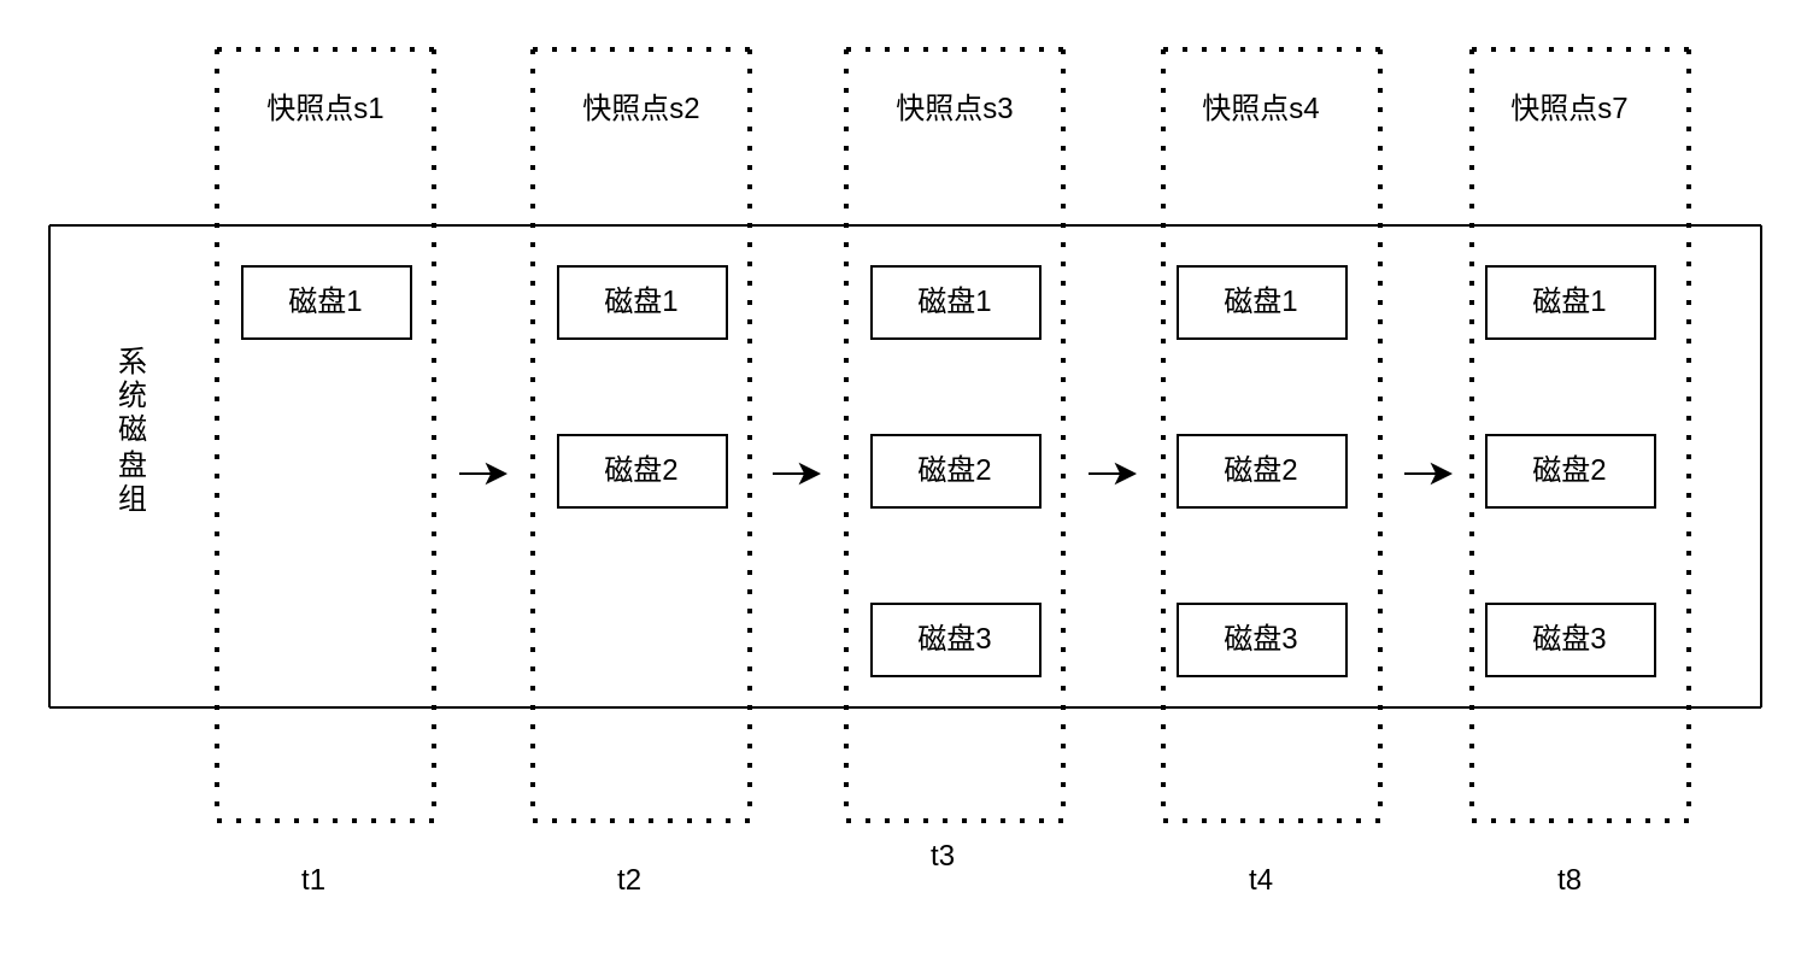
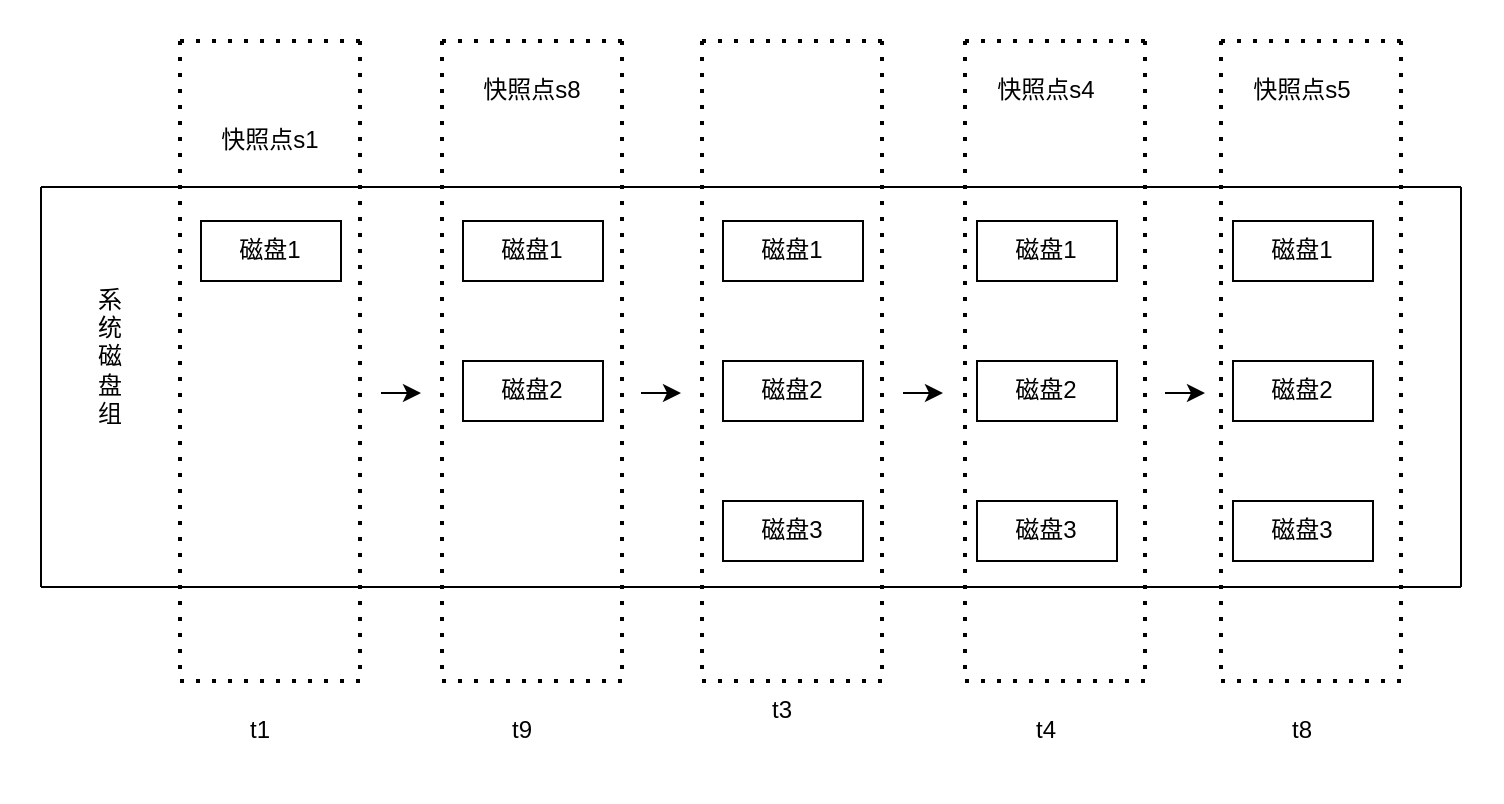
- <mxCell id="11" value="快照点s1" style="text;html=1;strokeColor=none;fillColor=none;align=center;verticalAlign=middle;whiteSpace=wrap;rounded=0;" vertex="1" parent="1"><mxGeometry x="105" y="30" width="60" height="30" as="geometry" /></mxCell>
+ <mxCell id="11" value="快照点s1" style="text;html=1;strokeColor=none;fillColor=none;align=center;verticalAlign=middle;whiteSpace=wrap;rounded=0;" vertex="1" parent="1"><mxGeometry x="105" y="55" width="60" height="30" as="geometry" /></mxCell>
- <mxCell id="12" value="快照点s2" style="text;html=1;strokeColor=none;fillColor=none;align=center;verticalAlign=middle;whiteSpace=wrap;rounded=0;" vertex="1" parent="1"><mxGeometry x="236" y="30" width="60" height="30" as="geometry" /></mxCell>
+ <mxCell id="12" value="快照点s8" style="text;html=1;strokeColor=none;fillColor=none;align=center;verticalAlign=middle;whiteSpace=wrap;rounded=0;" vertex="1" parent="1"><mxGeometry x="236" y="30" width="60" height="30" as="geometry" /></mxCell>
- <mxCell id="13" value="快照点s3" style="text;html=1;strokeColor=none;fillColor=none;align=center;verticalAlign=middle;whiteSpace=wrap;rounded=0;" vertex="1" parent="1"><mxGeometry x="366" y="30" width="60" height="30" as="geometry" /></mxCell>
- <mxCell id="34" value="快照点s7" style="text;html=1;strokeColor=none;fillColor=none;align=center;verticalAlign=middle;whiteSpace=wrap;rounded=0;" vertex="1" parent="1"><mxGeometry x="621" y="30" width="60" height="30" as="geometry" /></mxCell>
+ <mxCell id="34" value="快照点s5" style="text;html=1;strokeColor=none;fillColor=none;align=center;verticalAlign=middle;whiteSpace=wrap;rounded=0;" vertex="1" parent="1"><mxGeometry x="621" y="30" width="60" height="30" as="geometry" /></mxCell>
- <mxCell id="48" value="t2" style="text;html=1;strokeColor=none;fillColor=none;align=center;verticalAlign=middle;whiteSpace=wrap;rounded=0;" vertex="1" parent="1"><mxGeometry x="231" y="350" width="60" height="30" as="geometry" /></mxCell>
+ <mxCell id="48" value="t9" style="text;html=1;strokeColor=none;fillColor=none;align=center;verticalAlign=middle;whiteSpace=wrap;rounded=0;" vertex="1" parent="1"><mxGeometry x="231" y="350" width="60" height="30" as="geometry" /></mxCell>
